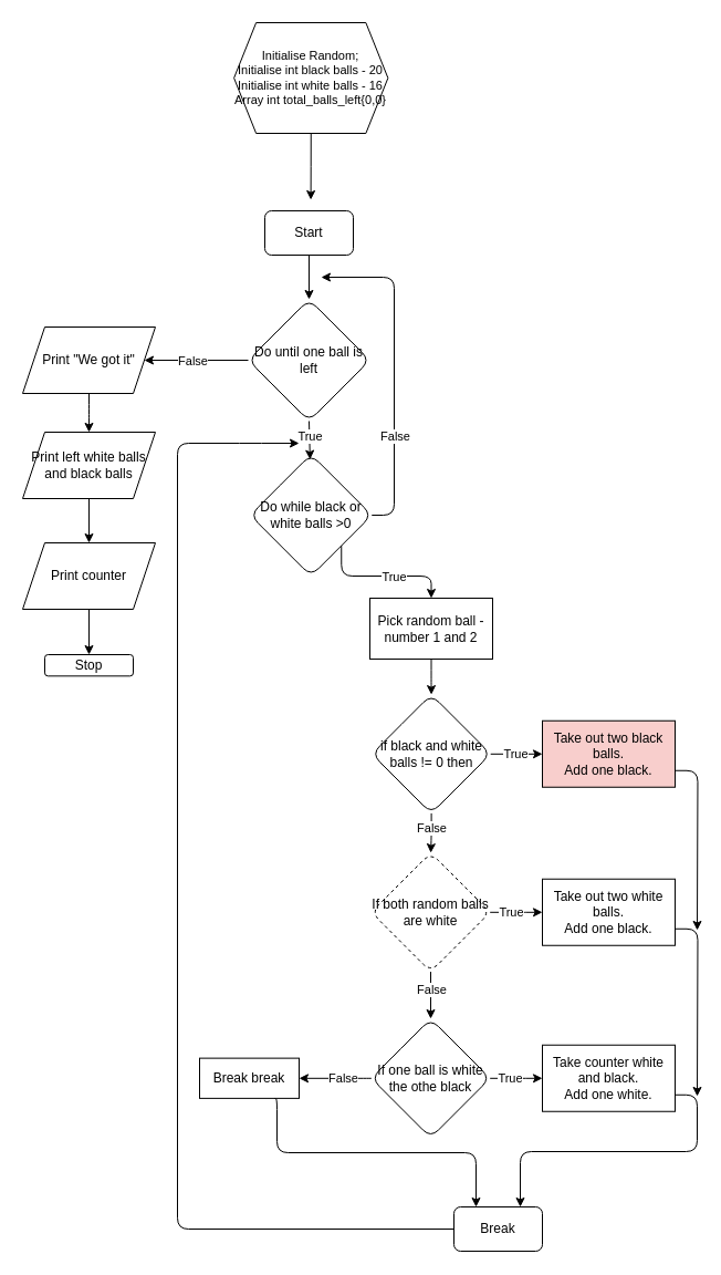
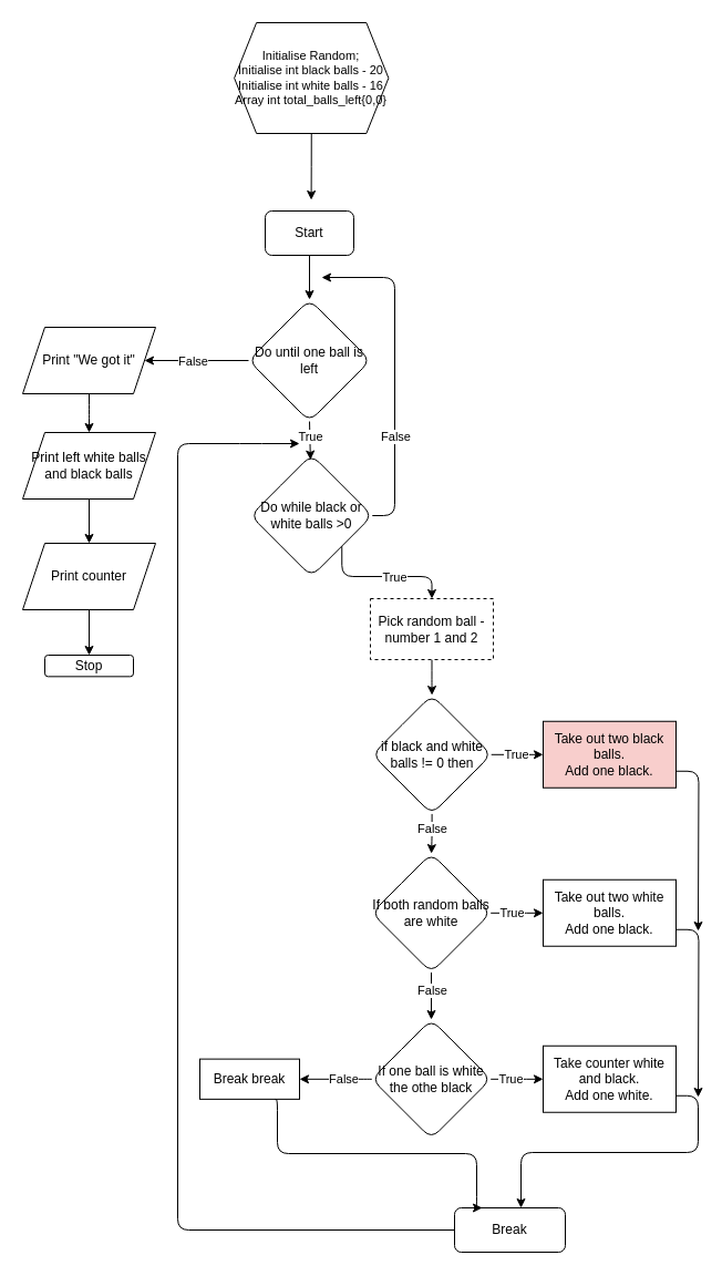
- <mxCell id="14" value="Pick random ball - number 1 and 2" style="whiteSpace=wrap;html=1;rounded=0;shadow=0;sketch=0;" parent="1" vertex="1"><mxGeometry x="334" y="540" width="111" height="55" as="geometry" /></mxCell>
+ <mxCell id="14" value="Pick random ball - number 1 and 2" style="whiteSpace=wrap;html=1;rounded=0;shadow=0;sketch=0;dashed=1;" parent="1" vertex="1"><mxGeometry x="334" y="540" width="111" height="55" as="geometry" /></mxCell>
- <mxCell id="26" value="If both random balls are white" style="rhombus;whiteSpace=wrap;html=1;rounded=1;shadow=0;sketch=0;dashed=1;" parent="1" vertex="1"><mxGeometry x="335.25" y="770" width="107.5" height="107.5" as="geometry" /></mxCell>
+ <mxCell id="26" value="If both random balls are white" style="rhombus;whiteSpace=wrap;html=1;rounded=1;shadow=0;sketch=0;" parent="1" vertex="1"><mxGeometry x="335.25" y="770" width="107.5" height="107.5" as="geometry" /></mxCell>
- <mxCell id="36" value="Break" style="rounded=1;whiteSpace=wrap;html=1;shadow=0;sketch=0;fillColor=#ffffff;" parent="1" vertex="1"><mxGeometry x="410" y="1090" width="80" height="40" as="geometry" /></mxCell>
+ <mxCell id="36" value="Break" style="rounded=1;whiteSpace=wrap;html=1;shadow=0;sketch=0;fillColor=#ffffff;" parent="1" vertex="1"><mxGeometry x="410" y="1090" width="100" height="40" as="geometry" /></mxCell>
